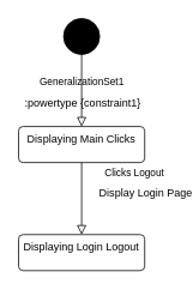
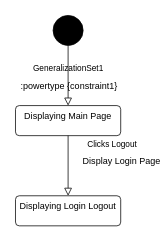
- <mxCell id="5" value="Displaying Main Clicks" style="html=1;align=center;verticalAlign=top;rounded=1;absoluteArcSize=1;arcSize=10;dashed=0;whiteSpace=wrap;" vertex="1" parent="1"><mxGeometry x="20" y="140" width="140" height="40" as="geometry" /></mxCell>
+ <mxCell id="5" value="Displaying Main Page" style="html=1;align=center;verticalAlign=top;rounded=1;absoluteArcSize=1;arcSize=10;dashed=0;whiteSpace=wrap;" vertex="1" parent="1"><mxGeometry x="20" y="140" width="140" height="40" as="geometry" /></mxCell>
